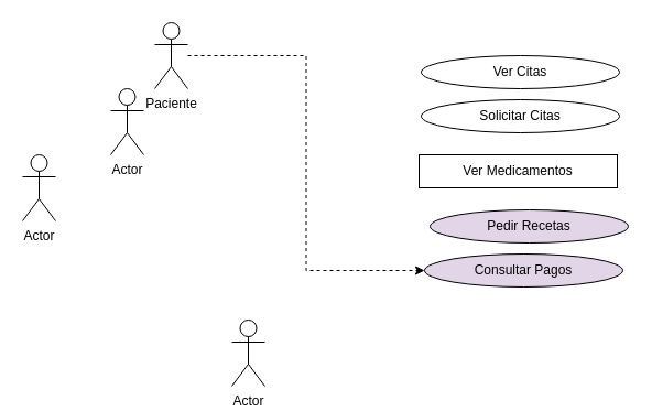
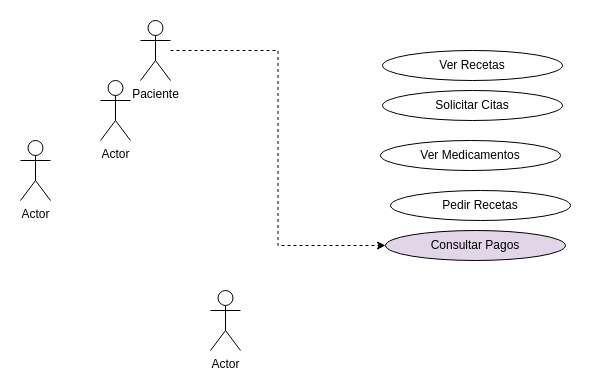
- <mxCell id="7" value="Ver Citas" style="ellipse;whiteSpace=wrap;html=1;" parent="1" vertex="1"><mxGeometry x="382" y="50" width="180" height="30" as="geometry" /></mxCell>
+ <mxCell id="7" value="Ver Recetas" style="ellipse;whiteSpace=wrap;html=1;" parent="1" vertex="1"><mxGeometry x="382" y="50" width="180" height="30" as="geometry" /></mxCell>
- <mxCell id="9" value="Ver Medicamentos" style="whiteSpace=wrap;html=1;rounded=0;" parent="1" vertex="1"><mxGeometry x="380" y="140" width="180" height="30" as="geometry" /></mxCell>
+ <mxCell id="9" value="Ver Medicamentos" style="ellipse;whiteSpace=wrap;html=1;" parent="1" vertex="1"><mxGeometry x="380" y="140" width="180" height="30" as="geometry" /></mxCell>
- <mxCell id="11" value="Pedir Recetas" style="ellipse;whiteSpace=wrap;html=1;fillColor=#e1d5e7;" parent="1" vertex="1"><mxGeometry x="390" y="190" width="180" height="30" as="geometry" /></mxCell>
+ <mxCell id="11" value="Pedir Recetas" style="ellipse;whiteSpace=wrap;html=1;" parent="1" vertex="1"><mxGeometry x="390" y="190" width="180" height="30" as="geometry" /></mxCell>
